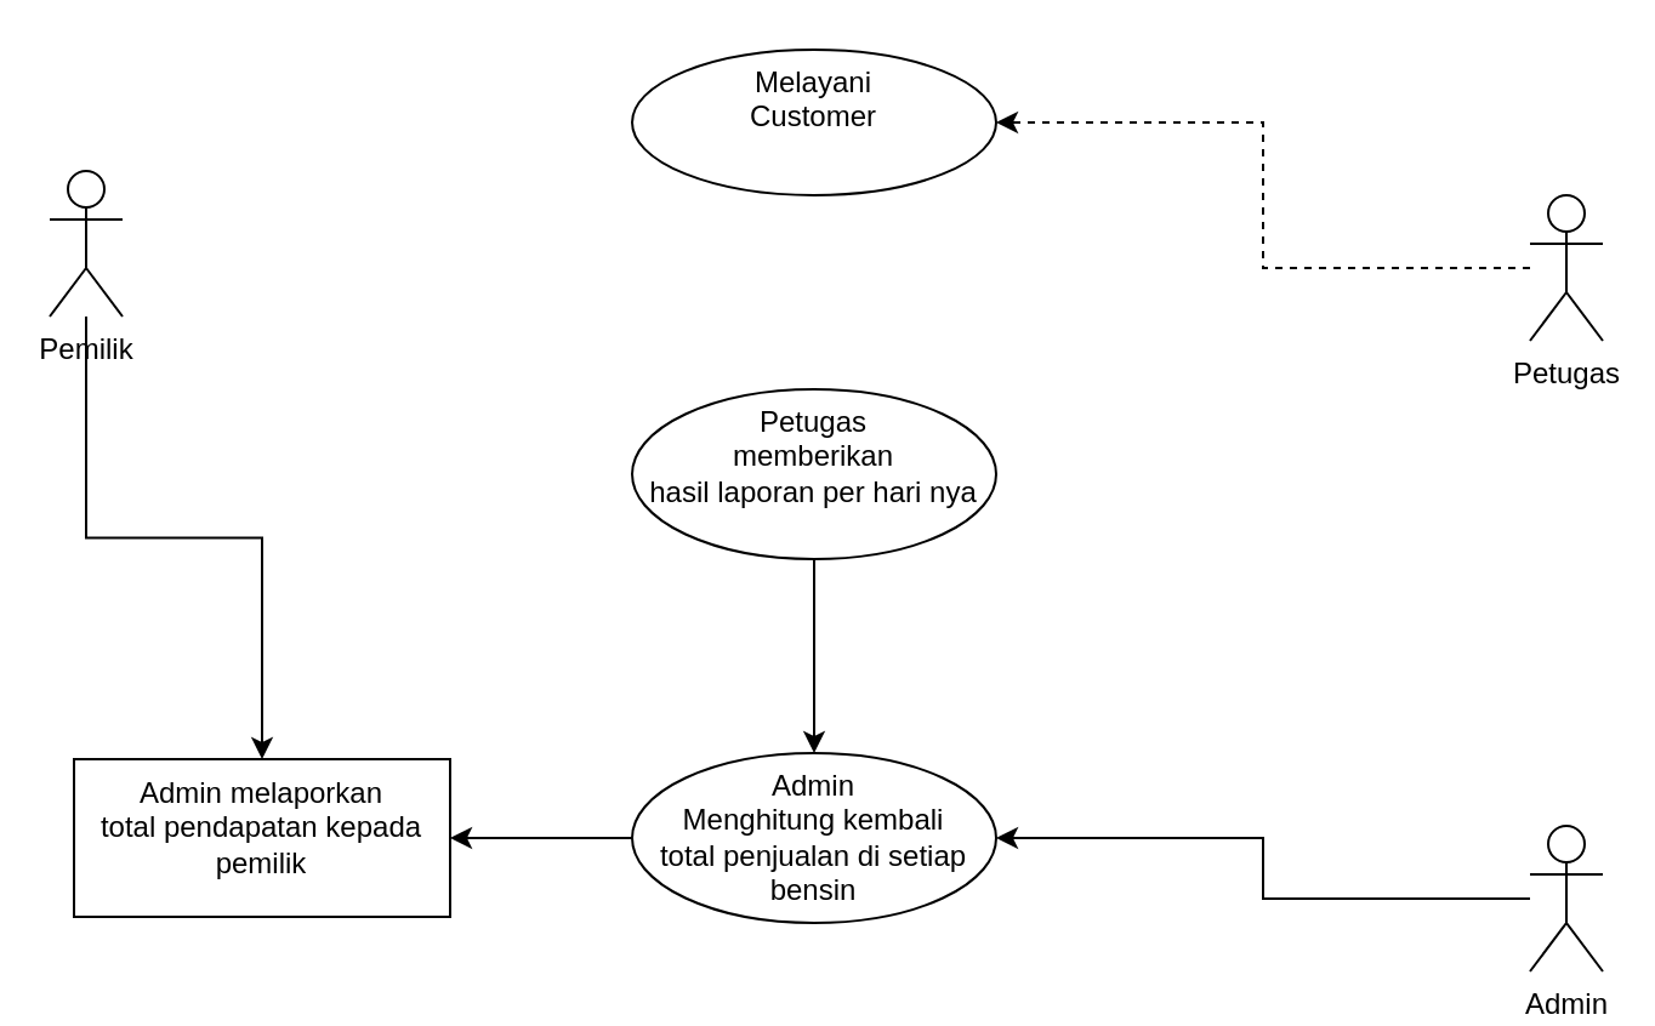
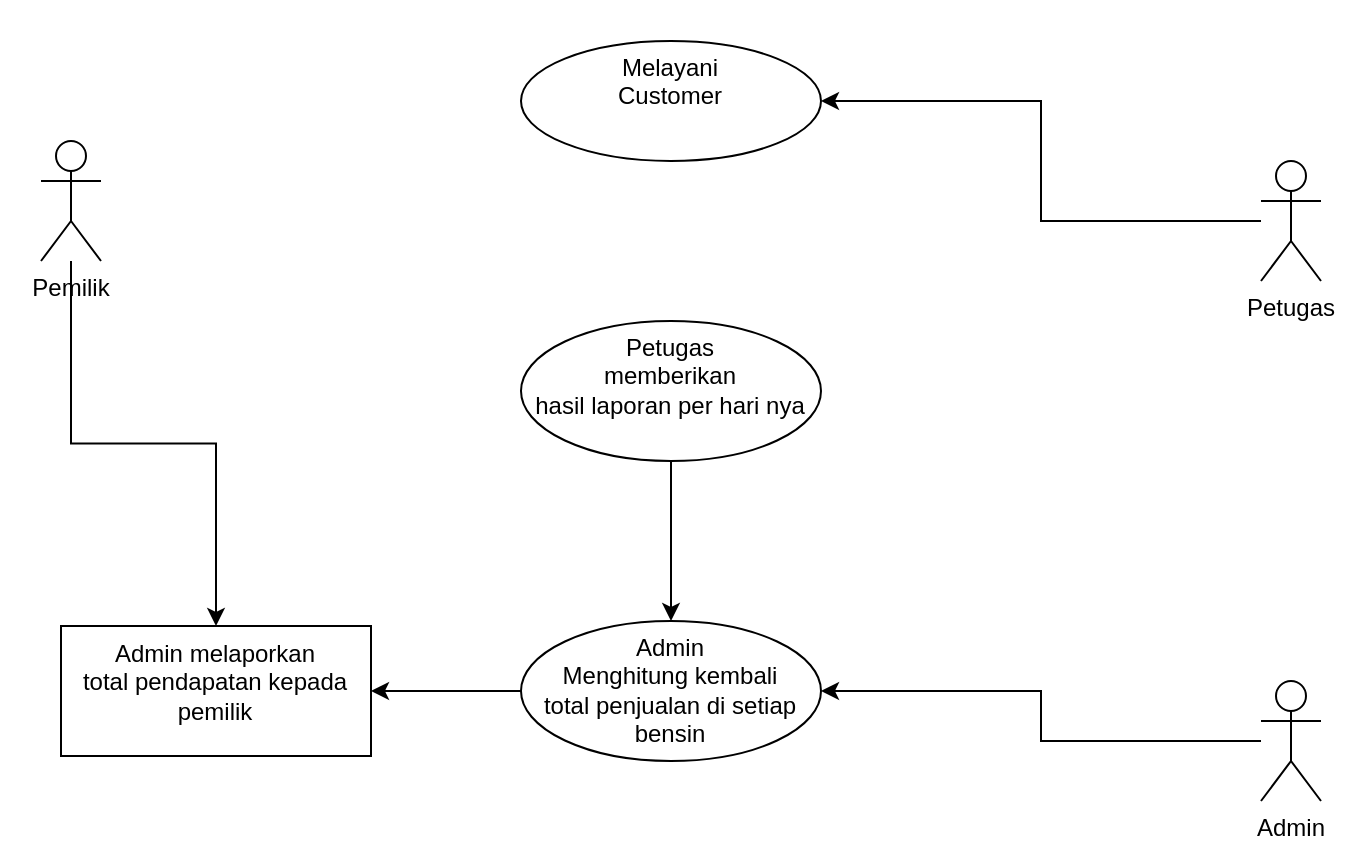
- <mxCell id="4" value="" style="edgeStyle=orthogonalEdgeStyle;rounded=0;orthogonalLoop=1;jettySize=auto;html=1;dashed=1;" parent="1" source="5" target="8" edge="1"><mxGeometry relative="1" as="geometry" /></mxCell>
+ <mxCell id="4" value="" style="edgeStyle=orthogonalEdgeStyle;rounded=0;orthogonalLoop=1;jettySize=auto;html=1;" parent="1" source="5" target="8" edge="1"><mxGeometry relative="1" as="geometry" /></mxCell>
